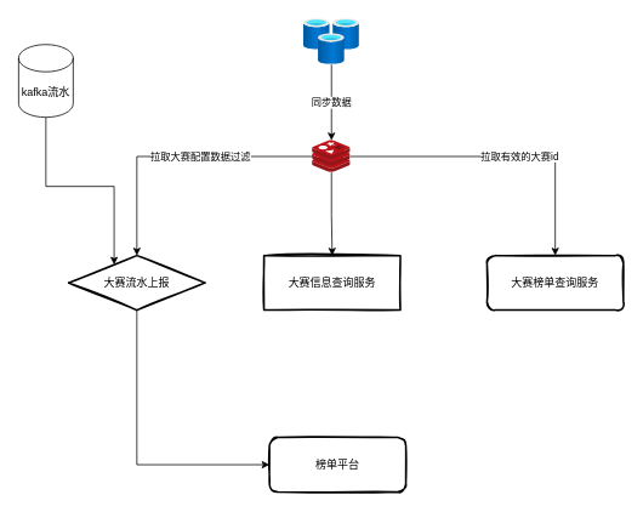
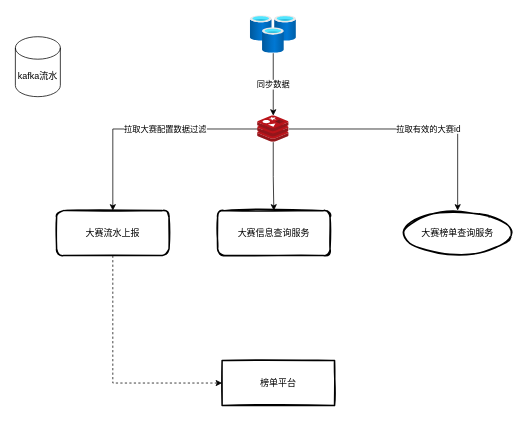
- <mxCell id="15" style="edgeStyle=orthogonalEdgeStyle;rounded=0;orthogonalLoop=1;jettySize=auto;html=1;exitX=0.5;exitY=1;exitDx=0;exitDy=0;exitPerimeter=0;entryX=0.25;entryY=0;entryDx=0;entryDy=0;" edge="1" parent="1" source="16" target="13"><mxGeometry relative="1" as="geometry" /></mxCell>
- <mxCell id="13" value="大赛流水上报" style="rhombus;whiteSpace=wrap;html=1;strokeWidth=2;fillWeight=4;hachureGap=8;hachureAngle=45;fillColor=none;sketch=1;" vertex="1" parent="1"><mxGeometry x="75" y="280" width="150" height="60" as="geometry" /></mxCell>
+ <mxCell id="13" value="大赛流水上报" style="rounded=1;whiteSpace=wrap;html=1;strokeWidth=2;fillWeight=4;hachureGap=8;hachureAngle=45;fillColor=none;sketch=1;" vertex="1" parent="1"><mxGeometry x="75" y="280" width="150" height="60" as="geometry" /></mxCell>
- <mxCell id="2" value="大赛信息查询服务" style="whiteSpace=wrap;html=1;strokeWidth=2;fillWeight=4;hachureGap=8;hachureAngle=45;fillColor=none;sketch=1;rounded=0;" vertex="1" parent="1"><mxGeometry x="289.77" y="280" width="150" height="60" as="geometry" /></mxCell>
+ <mxCell id="2" value="大赛信息查询服务" style="rounded=1;whiteSpace=wrap;html=1;strokeWidth=2;fillWeight=4;hachureGap=8;hachureAngle=45;fillColor=none;sketch=1;" vertex="1" parent="1"><mxGeometry x="289.77" y="280" width="150" height="60" as="geometry" /></mxCell>
- <mxCell id="11" value="大赛榜单查询服务" style="rounded=1;whiteSpace=wrap;html=1;strokeWidth=2;fillWeight=4;hachureGap=8;hachureAngle=45;fillColor=none;sketch=1;" vertex="1" parent="1"><mxGeometry x="535" y="280" width="150" height="60" as="geometry" /></mxCell>
+ <mxCell id="11" value="大赛榜单查询服务" style="ellipse;whiteSpace=wrap;html=1;strokeWidth=2;fillWeight=4;hachureGap=8;hachureAngle=45;fillColor=none;sketch=1;" vertex="1" parent="1"><mxGeometry x="535" y="280" width="150" height="60" as="geometry" /></mxCell>
- <mxCell id="12" style="edgeStyle=orthogonalEdgeStyle;rounded=0;orthogonalLoop=1;jettySize=auto;html=1;exitX=0.5;exitY=1;exitDx=0;exitDy=0;entryX=0;entryY=0.5;entryDx=0;entryDy=0;" edge="1" parent="1" source="13" target="14"><mxGeometry relative="1" as="geometry" /></mxCell>
+ <mxCell id="12" style="edgeStyle=orthogonalEdgeStyle;rounded=0;orthogonalLoop=1;jettySize=auto;html=1;exitX=0.5;exitY=1;exitDx=0;exitDy=0;entryX=0;entryY=0.5;entryDx=0;entryDy=0;dashed=1;" edge="1" parent="1" source="13" target="14"><mxGeometry relative="1" as="geometry" /></mxCell>
- <mxCell id="14" value="榜单平台" style="rounded=1;whiteSpace=wrap;html=1;strokeWidth=2;fillWeight=4;hachureGap=8;hachureAngle=45;fillColor=none;sketch=1;" vertex="1" parent="1"><mxGeometry x="295.77" y="480" width="150" height="60" as="geometry" /></mxCell>
+ <mxCell id="14" value="榜单平台" style="whiteSpace=wrap;html=1;strokeWidth=2;fillWeight=4;hachureGap=8;hachureAngle=45;fillColor=none;sketch=1;rounded=0;" vertex="1" parent="1"><mxGeometry x="295.77" y="480" width="150" height="60" as="geometry" /></mxCell>
